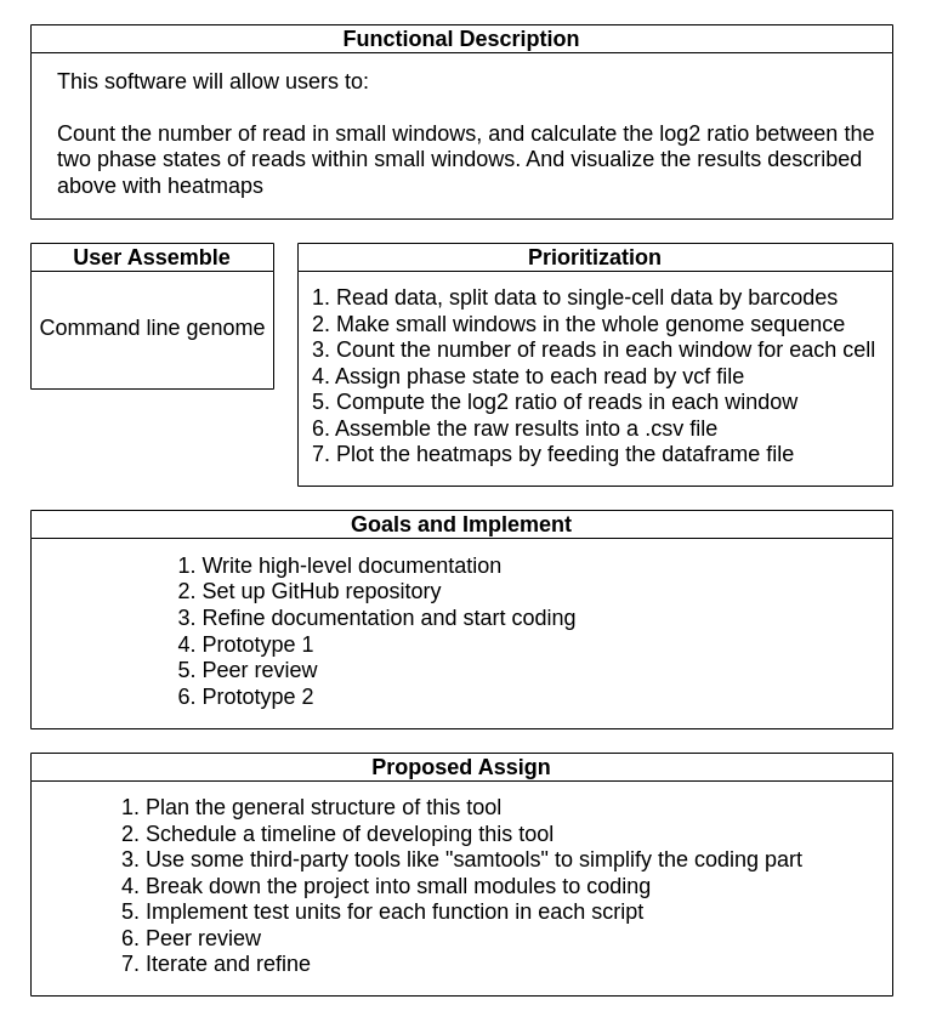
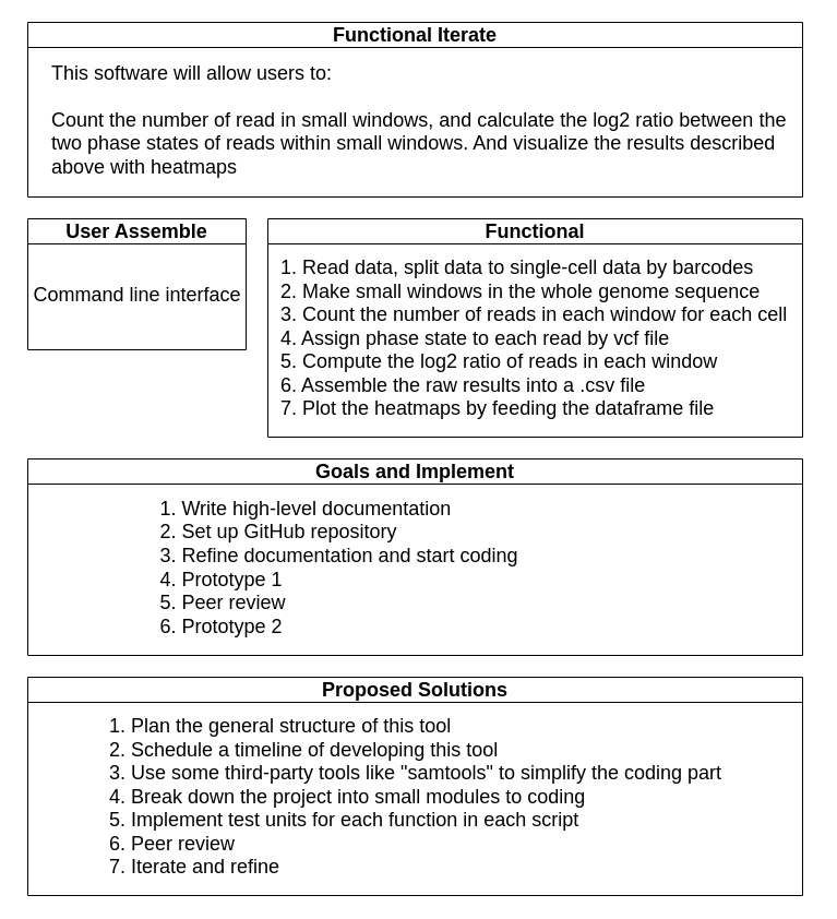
- <mxCell id="2" value="&lt;font style=&quot;font-size: 18px;&quot;&gt;Functional Description&lt;/font&gt;" style="swimlane;whiteSpace=wrap;html=1;" vertex="1" parent="1"><mxGeometry x="25" y="20" width="710" height="160" as="geometry" /></mxCell>
+ <mxCell id="2" value="&lt;font style=&quot;font-size: 18px;&quot;&gt;Functional Iterate&lt;/font&gt;" style="swimlane;whiteSpace=wrap;html=1;" vertex="1" parent="1"><mxGeometry x="25" y="20" width="710" height="160" as="geometry" /></mxCell>
- <mxCell id="6" value="Prioritization" style="swimlane;whiteSpace=wrap;html=1;fontSize=18;" vertex="1" parent="1"><mxGeometry x="245" y="200" width="490" height="200" as="geometry" /></mxCell>
+ <mxCell id="6" value="Functional" style="swimlane;whiteSpace=wrap;html=1;fontSize=18;" vertex="1" parent="1"><mxGeometry x="245" y="200" width="490" height="200" as="geometry" /></mxCell>
- <mxCell id="5" value="Command line genome" style="text;html=1;align=center;verticalAlign=middle;resizable=0;points=[];autosize=1;strokeColor=none;fillColor=none;fontSize=18;" vertex="1" parent="4"><mxGeometry x="-5" y="50" width="210" height="40" as="geometry" /></mxCell>
+ <mxCell id="5" value="Command line interface" style="text;html=1;align=center;verticalAlign=middle;resizable=0;points=[];autosize=1;strokeColor=none;fillColor=none;fontSize=18;" vertex="1" parent="4"><mxGeometry x="-5" y="50" width="210" height="40" as="geometry" /></mxCell>
- <mxCell id="10" value="Proposed Assign" style="swimlane;whiteSpace=wrap;html=1;fontSize=18;" vertex="1" parent="1"><mxGeometry x="25" y="620" width="710" height="200" as="geometry" /></mxCell>
+ <mxCell id="10" value="Proposed Solutions" style="swimlane;whiteSpace=wrap;html=1;fontSize=18;" vertex="1" parent="1"><mxGeometry x="25" y="620" width="710" height="200" as="geometry" /></mxCell>
